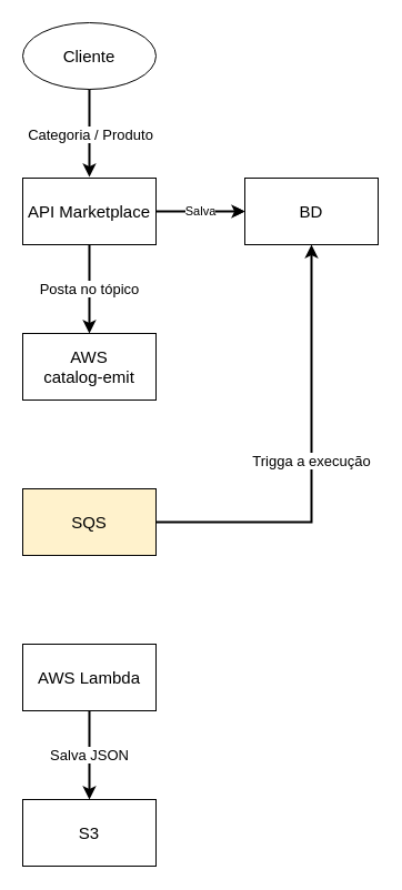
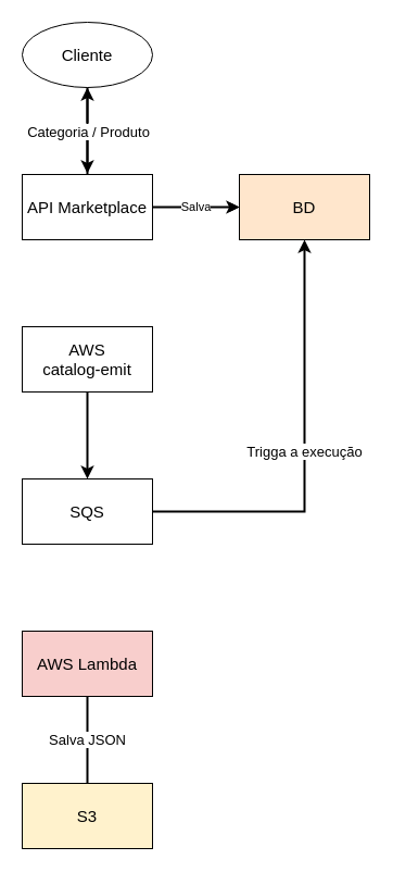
- <mxCell id="9" value="&lt;font style=&quot;font-size: 15px;&quot;&gt;BD&lt;/font&gt;" style="rounded=0;whiteSpace=wrap;html=1;" vertex="1" parent="1"><mxGeometry x="220" y="160" width="120" height="60" as="geometry" /></mxCell>
+ <mxCell id="9" value="&lt;font style=&quot;font-size: 15px;&quot;&gt;BD&lt;/font&gt;" style="rounded=0;whiteSpace=wrap;html=1;fillColor=#ffe6cc;" vertex="1" parent="1"><mxGeometry x="220" y="160" width="120" height="60" as="geometry" /></mxCell>
- <mxCell id="5" value="&lt;font style=&quot;font-size: 13px;&quot;&gt;Posta no tópico&lt;/font&gt;" style="edgeStyle=orthogonalEdgeStyle;rounded=0;orthogonalLoop=1;jettySize=auto;html=1;strokeWidth=2;" edge="1" parent="1" source="6" target="11"><mxGeometry relative="1" as="geometry" /></mxCell>
+ <mxCell id="5" value="&lt;font style=&quot;font-size: 13px;&quot;&gt;Posta no tópico&lt;/font&gt;" style="edgeStyle=orthogonalEdgeStyle;rounded=0;orthogonalLoop=1;jettySize=auto;html=1;strokeWidth=2;" edge="1" parent="1" source="6" target="2"><mxGeometry relative="1" as="geometry" /></mxCell>
+ <mxCell id="10" value="" style="edgeStyle=orthogonalEdgeStyle;rounded=0;orthogonalLoop=1;jettySize=auto;html=1;strokeWidth=2;" edge="1" parent="1" source="11" target="13"><mxGeometry relative="1" as="geometry" /></mxCell>
- <mxCell id="13" value="&lt;font style=&quot;font-size: 15px;&quot;&gt;SQS&lt;/font&gt;" style="rounded=0;whiteSpace=wrap;html=1;fillColor=#fff2cc;" vertex="1" parent="1"><mxGeometry x="20" y="440" width="120" height="60" as="geometry" /></mxCell>
+ <mxCell id="13" value="&lt;font style=&quot;font-size: 15px;&quot;&gt;SQS&lt;/font&gt;" style="rounded=0;whiteSpace=wrap;html=1;" vertex="1" parent="1"><mxGeometry x="20" y="440" width="120" height="60" as="geometry" /></mxCell>
- <mxCell id="15" value="&lt;font style=&quot;font-size: 15px;&quot;&gt;AWS Lambda&lt;/font&gt;" style="rounded=0;whiteSpace=wrap;html=1;" vertex="1" parent="1"><mxGeometry x="20" y="580" width="120" height="60" as="geometry" /></mxCell>
+ <mxCell id="15" value="&lt;font style=&quot;font-size: 15px;&quot;&gt;AWS Lambda&lt;/font&gt;" style="rounded=0;whiteSpace=wrap;html=1;fillColor=#f8cecc;" vertex="1" parent="1"><mxGeometry x="20" y="580" width="120" height="60" as="geometry" /></mxCell>
- <mxCell id="14" value="&lt;font style=&quot;font-size: 13px;&quot;&gt;Salva JSON&lt;/font&gt;" style="edgeStyle=orthogonalEdgeStyle;rounded=0;orthogonalLoop=1;jettySize=auto;html=1;strokeWidth=2;" edge="1" parent="1" source="15" target="16"><mxGeometry relative="1" as="geometry" /></mxCell>
+ <mxCell id="14" value="&lt;font style=&quot;font-size: 13px;&quot;&gt;Salva JSON&lt;/font&gt;" style="edgeStyle=orthogonalEdgeStyle;rounded=0;orthogonalLoop=1;jettySize=auto;html=1;strokeWidth=2;endArrow=none;" edge="1" parent="1" source="15" target="16"><mxGeometry relative="1" as="geometry" /></mxCell>
- <mxCell id="16" value="&lt;font style=&quot;font-size: 15px;&quot;&gt;S3&lt;/font&gt;" style="rounded=0;whiteSpace=wrap;html=1;" vertex="1" parent="1"><mxGeometry x="20" y="720" width="120" height="60" as="geometry" /></mxCell>
+ <mxCell id="16" value="&lt;font style=&quot;font-size: 15px;&quot;&gt;S3&lt;/font&gt;" style="rounded=0;whiteSpace=wrap;html=1;fillColor=#fff2cc;" vertex="1" parent="1"><mxGeometry x="20" y="720" width="120" height="60" as="geometry" /></mxCell>
